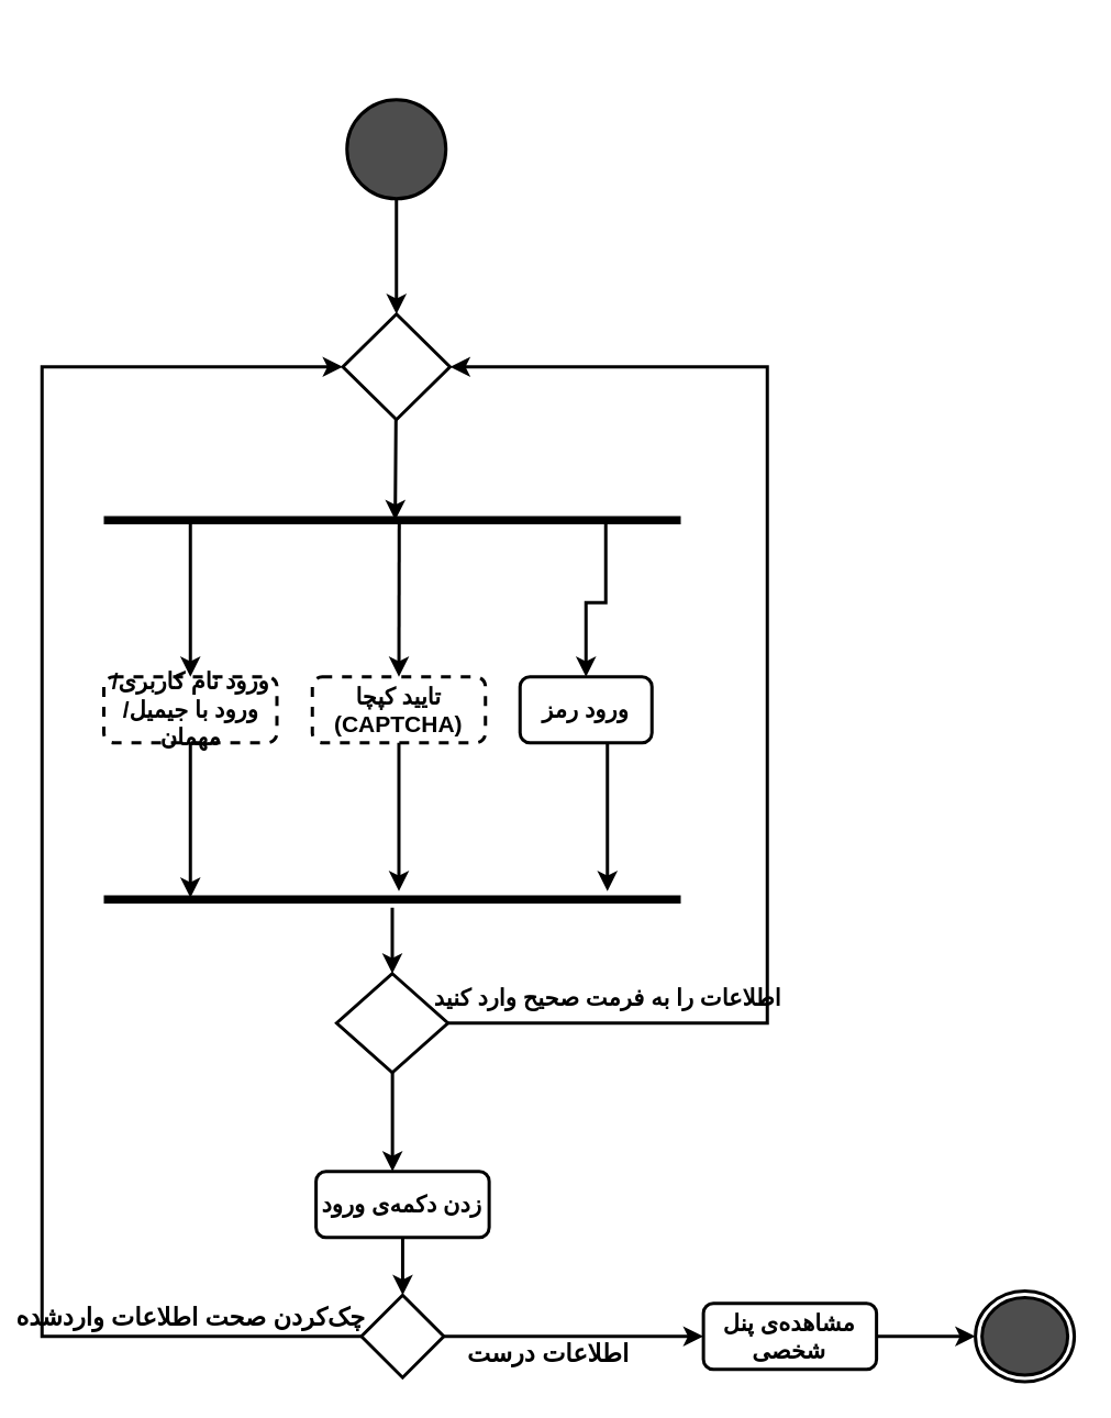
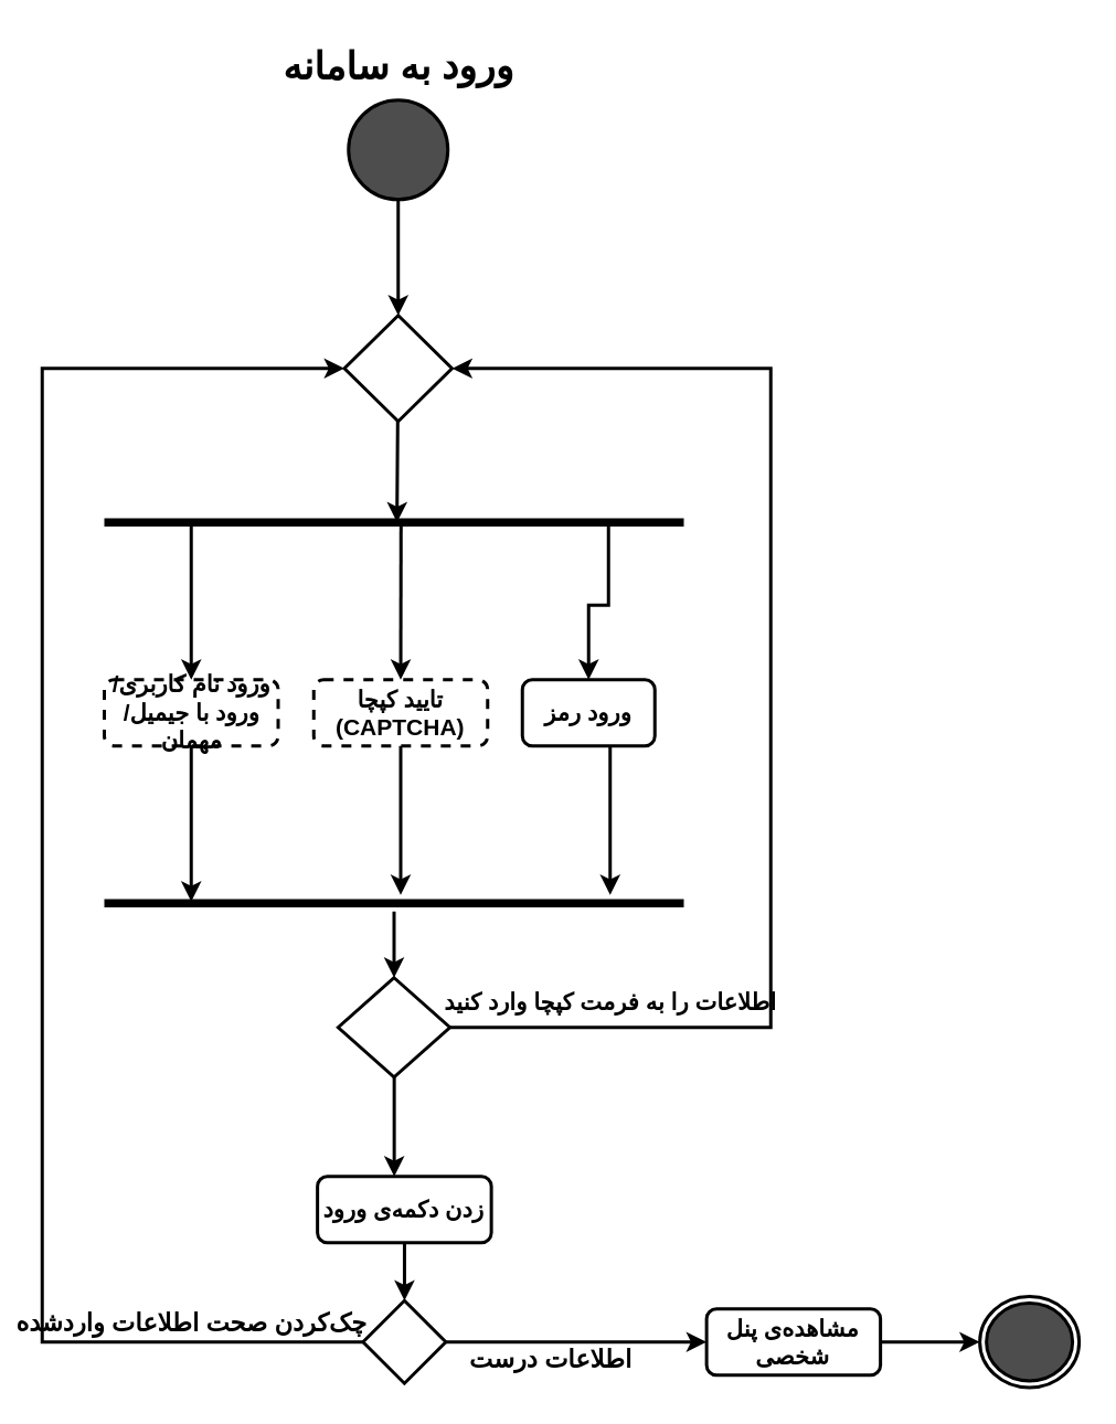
+ <mxCell id="17" value="&lt;font size=&quot;1&quot;&gt;&lt;b style=&quot;font-size: 23px&quot;&gt;ورود به سامانه&lt;/b&gt;&lt;/font&gt;" style="text;html=1;align=center;verticalAlign=middle;resizable=0;points=[];autosize=1;strokeWidth=2;" parent="1" vertex="1"><mxGeometry x="170" y="20" width="140" height="40" as="geometry" /></mxCell>
- <mxCell id="32" value="&lt;font style=&quot;font-size: 14px&quot;&gt;&lt;b&gt;اطلاعات را به فرمت صحیح وارد کنید&lt;/b&gt;&lt;/font&gt;" style="text;html=1;align=center;verticalAlign=middle;resizable=0;points=[];autosize=1;" parent="1" vertex="1"><mxGeometry x="267.5" y="590" width="200" height="30" as="geometry" /></mxCell>
+ <mxCell id="32" value="&lt;font style=&quot;font-size: 14px&quot;&gt;&lt;b&gt;اطلاعات را به فرمت کپچا وارد کنید&lt;/b&gt;&lt;/font&gt;" style="text;html=1;align=center;verticalAlign=middle;resizable=0;points=[];autosize=1;" parent="1" vertex="1"><mxGeometry x="267.5" y="590" width="200" height="30" as="geometry" /></mxCell>
